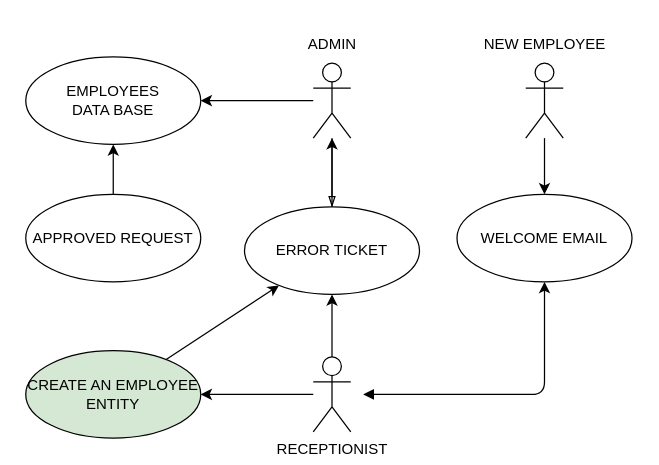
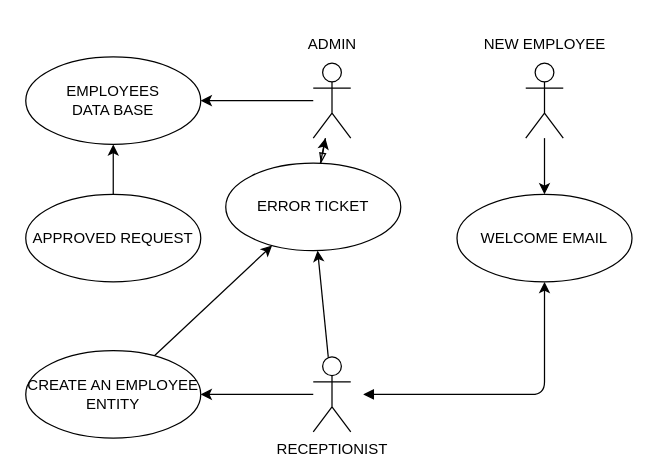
- <mxCell id="17" value="ERROR TICKET" style="ellipse;whiteSpace=wrap;html=1;" parent="1" vertex="1"><mxGeometry x="195" y="165" width="140" height="70" as="geometry" /></mxCell>
+ <mxCell id="17" value="ERROR TICKET" style="ellipse;whiteSpace=wrap;html=1;" parent="1" vertex="1"><mxGeometry x="180" y="130" width="140" height="70" as="geometry" /></mxCell>
- <mxCell id="10" value="CREATE AN EMPLOYEE ENTITY" style="ellipse;whiteSpace=wrap;html=1;fillColor=#d5e8d4;" parent="1" vertex="1"><mxGeometry x="20" y="280" width="140" height="70" as="geometry" /></mxCell>
+ <mxCell id="10" value="CREATE AN EMPLOYEE ENTITY" style="ellipse;whiteSpace=wrap;html=1;" parent="1" vertex="1"><mxGeometry x="20" y="280" width="140" height="70" as="geometry" /></mxCell>
